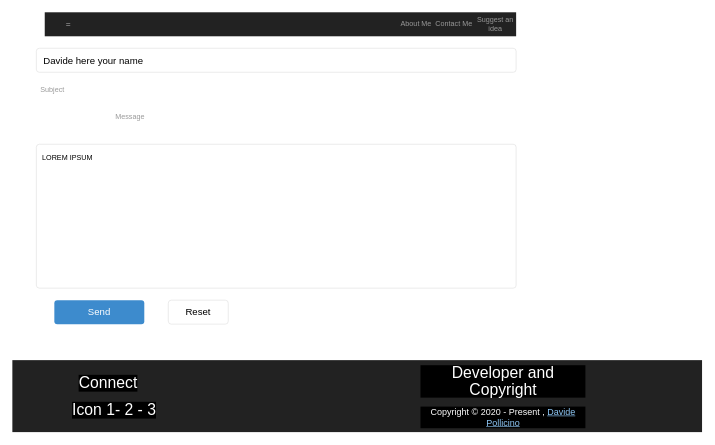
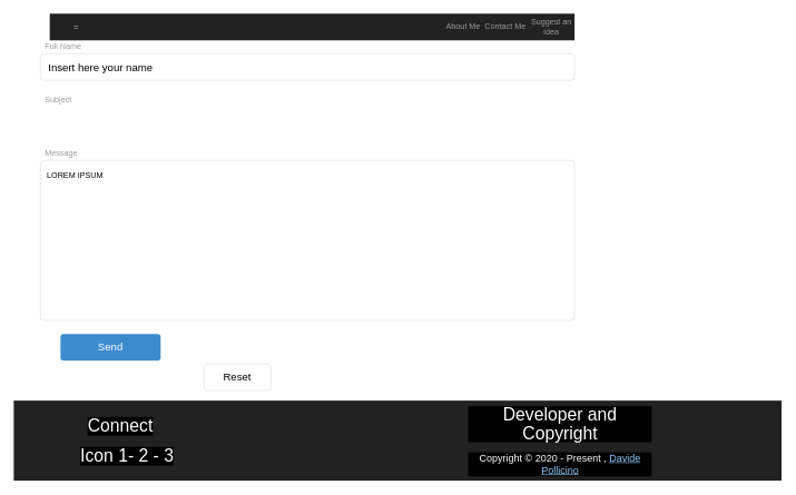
+ <mxCell id="7" value="Full Name&amp;nbsp;" style="html=1;shadow=0;dashed=0;shape=mxgraph.bootstrap.rect;strokeColor=none;fillColor=none;fontColor=#999999;align=left;spacingLeft=5;whiteSpace=wrap;rounded=0;" parent="1" vertex="1"><mxGeometry x="60" y="60" width="200" height="20" as="geometry" /></mxCell>
- <mxCell id="8" value="Davide here your name&amp;nbsp;" style="html=1;shadow=0;dashed=0;shape=mxgraph.bootstrap.rrect;rSize=5;strokeColor=#dddddd;;align=left;spacingLeft=10;fontSize=16;whiteSpace=wrap;rounded=0;" parent="1" vertex="1"><mxGeometry x="60" y="80" width="800" height="40" as="geometry" /></mxCell>
+ <mxCell id="8" value="Insert here your name&amp;nbsp;" style="html=1;shadow=0;dashed=0;shape=mxgraph.bootstrap.rrect;rSize=5;strokeColor=#dddddd;;align=left;spacingLeft=10;fontSize=16;whiteSpace=wrap;rounded=0;" parent="1" vertex="1"><mxGeometry x="60" y="80" width="800" height="40" as="geometry" /></mxCell>
- <mxCell id="10" value="Message" style="html=1;shadow=0;dashed=0;shape=mxgraph.bootstrap.rect;strokeColor=none;fillColor=none;fontColor=#999999;align=left;spacingLeft=5;whiteSpace=wrap;rounded=0;" parent="1" vertex="1"><mxGeometry x="185" y="185" width="200" height="20" as="geometry" /></mxCell>
+ <mxCell id="10" value="Message" style="html=1;shadow=0;dashed=0;shape=mxgraph.bootstrap.rect;strokeColor=none;fillColor=none;fontColor=#999999;align=left;spacingLeft=5;whiteSpace=wrap;rounded=0;" parent="1" vertex="1"><mxGeometry x="60" y="220" width="200" height="20" as="geometry" /></mxCell>
- <mxCell id="13" value="Reset" style="html=1;shadow=0;dashed=0;shape=mxgraph.bootstrap.rrect;align=center;rSize=5;strokeColor=#dddddd;fontSize=16;whiteSpace=wrap;rounded=0;" parent="1" vertex="1"><mxGeometry x="280" y="500" width="100" height="40" as="geometry" /></mxCell>
+ <mxCell id="13" value="Reset" style="html=1;shadow=0;dashed=0;shape=mxgraph.bootstrap.rrect;align=center;rSize=5;strokeColor=#dddddd;fontSize=16;whiteSpace=wrap;rounded=0;" parent="1" vertex="1"><mxGeometry x="305" y="545" width="100" height="40" as="geometry" /></mxCell>
